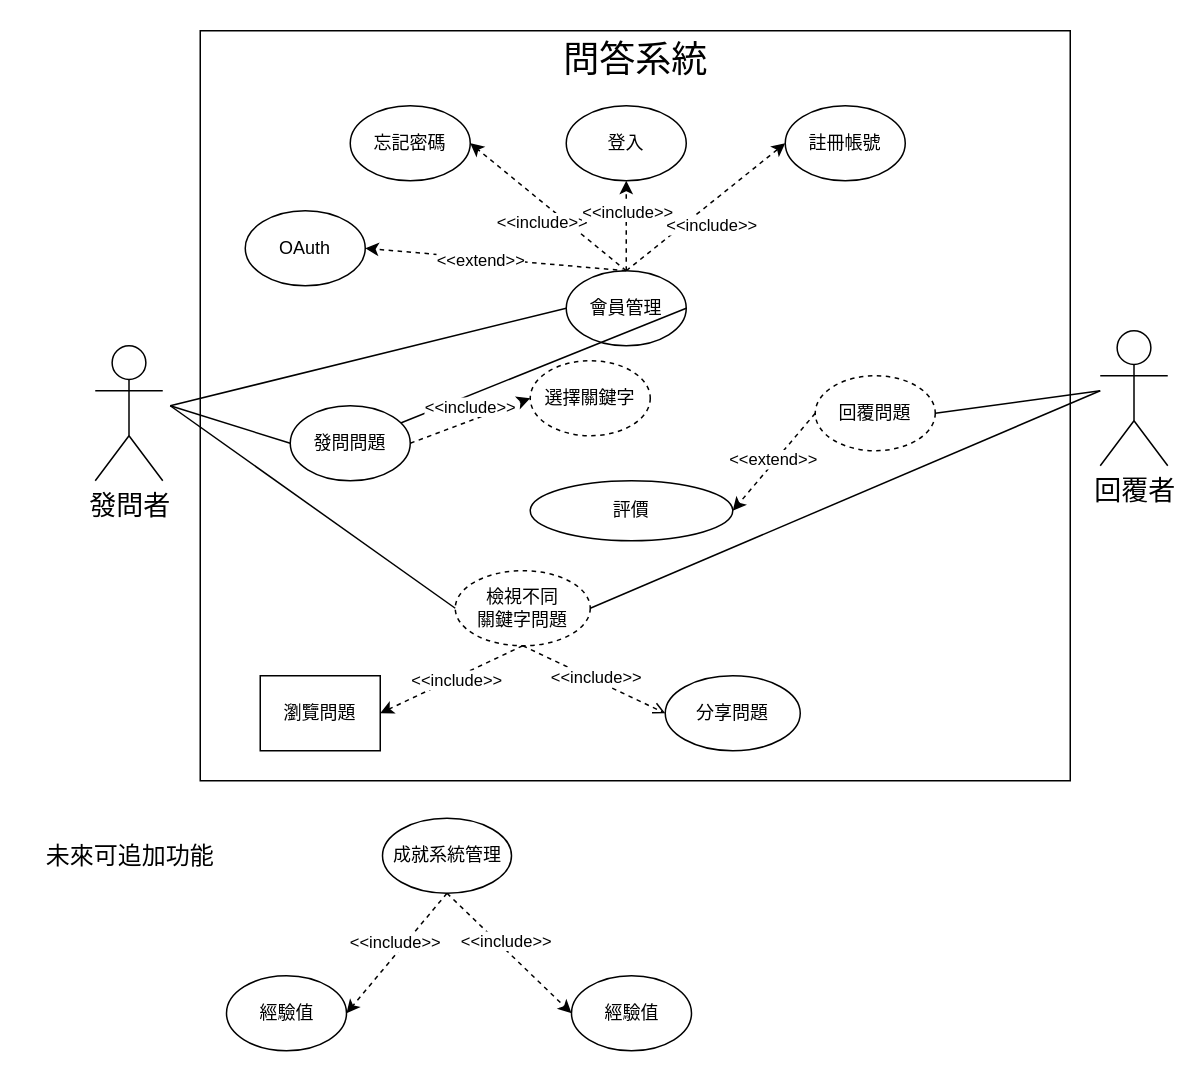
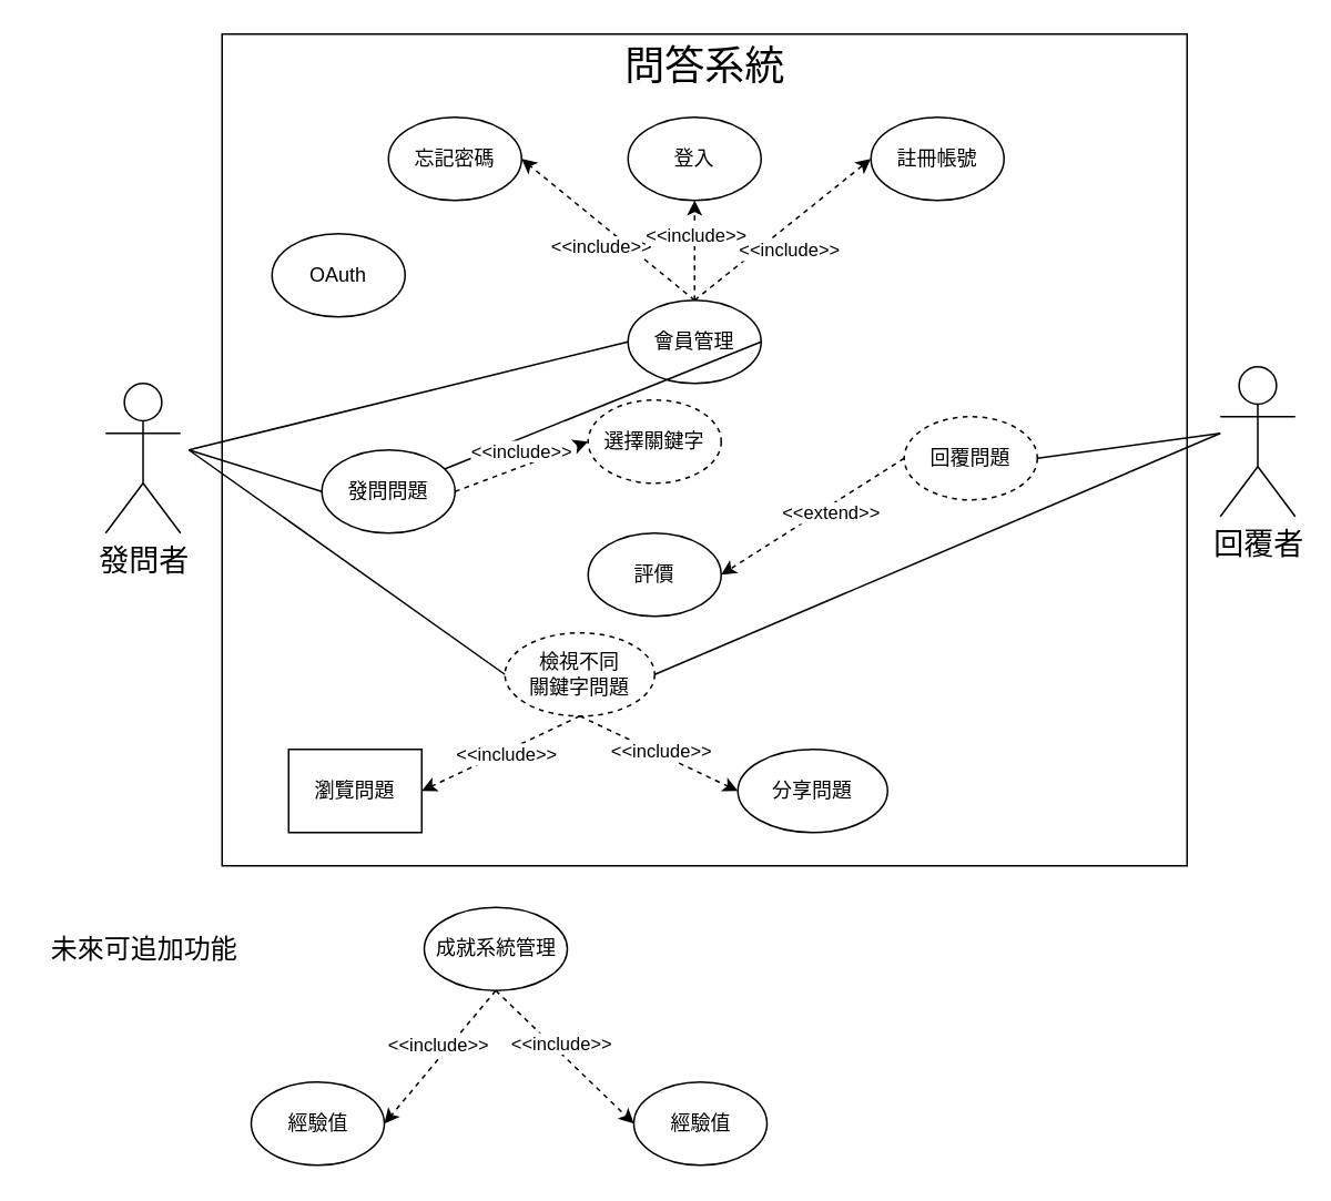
- <mxCell id="30" value="" style="endArrow=classic;html=1;dashed=1;entryX=1;entryY=0.5;entryDx=0;entryDy=0;exitX=0.5;exitY=0;exitDx=0;exitDy=0;" edge="1" parent="1" source="6" target="29"><mxGeometry width="50" height="50" relative="1" as="geometry"><mxPoint x="377" y="247.5" as="sourcePoint" /><mxPoint x="273" y="162.5" as="targetPoint" /></mxGeometry></mxCell>
- <mxCell id="31" value="&amp;lt;&amp;lt;extend&amp;gt;&amp;gt;" style="edgeLabel;html=1;align=center;verticalAlign=middle;resizable=0;points=[];" vertex="1" connectable="0" parent="30"><mxGeometry x="-0.424" y="2" relative="1" as="geometry"><mxPoint x="-48" y="-5" as="offset" /></mxGeometry></mxCell>
- <mxCell id="27" value="評價" style="ellipse;whiteSpace=wrap;html=1;" vertex="1" parent="1"><mxGeometry x="353" y="320" width="135" height="40" as="geometry" /></mxCell>
+ <mxCell id="27" value="評價" style="ellipse;whiteSpace=wrap;html=1;" vertex="1" parent="1"><mxGeometry x="353" y="320" width="80" height="50" as="geometry" /></mxCell>
- <mxCell id="36" value="" style="endArrow=open;html=1;dashed=1;exitX=0.5;exitY=1;exitDx=0;exitDy=0;entryX=0;entryY=0.5;entryDx=0;entryDy=0;" edge="1" parent="1" source="32" target="35"><mxGeometry width="50" height="50" relative="1" as="geometry"><mxPoint x="253" y="360" as="sourcePoint" /><mxPoint x="347" y="400" as="targetPoint" /></mxGeometry></mxCell>
+ <mxCell id="36" value="" style="endArrow=classic;html=1;dashed=1;exitX=0.5;exitY=1;exitDx=0;exitDy=0;entryX=0;entryY=0.5;entryDx=0;entryDy=0;" edge="1" parent="1" source="32" target="35"><mxGeometry width="50" height="50" relative="1" as="geometry"><mxPoint x="253" y="360" as="sourcePoint" /><mxPoint x="347" y="400" as="targetPoint" /></mxGeometry></mxCell>
